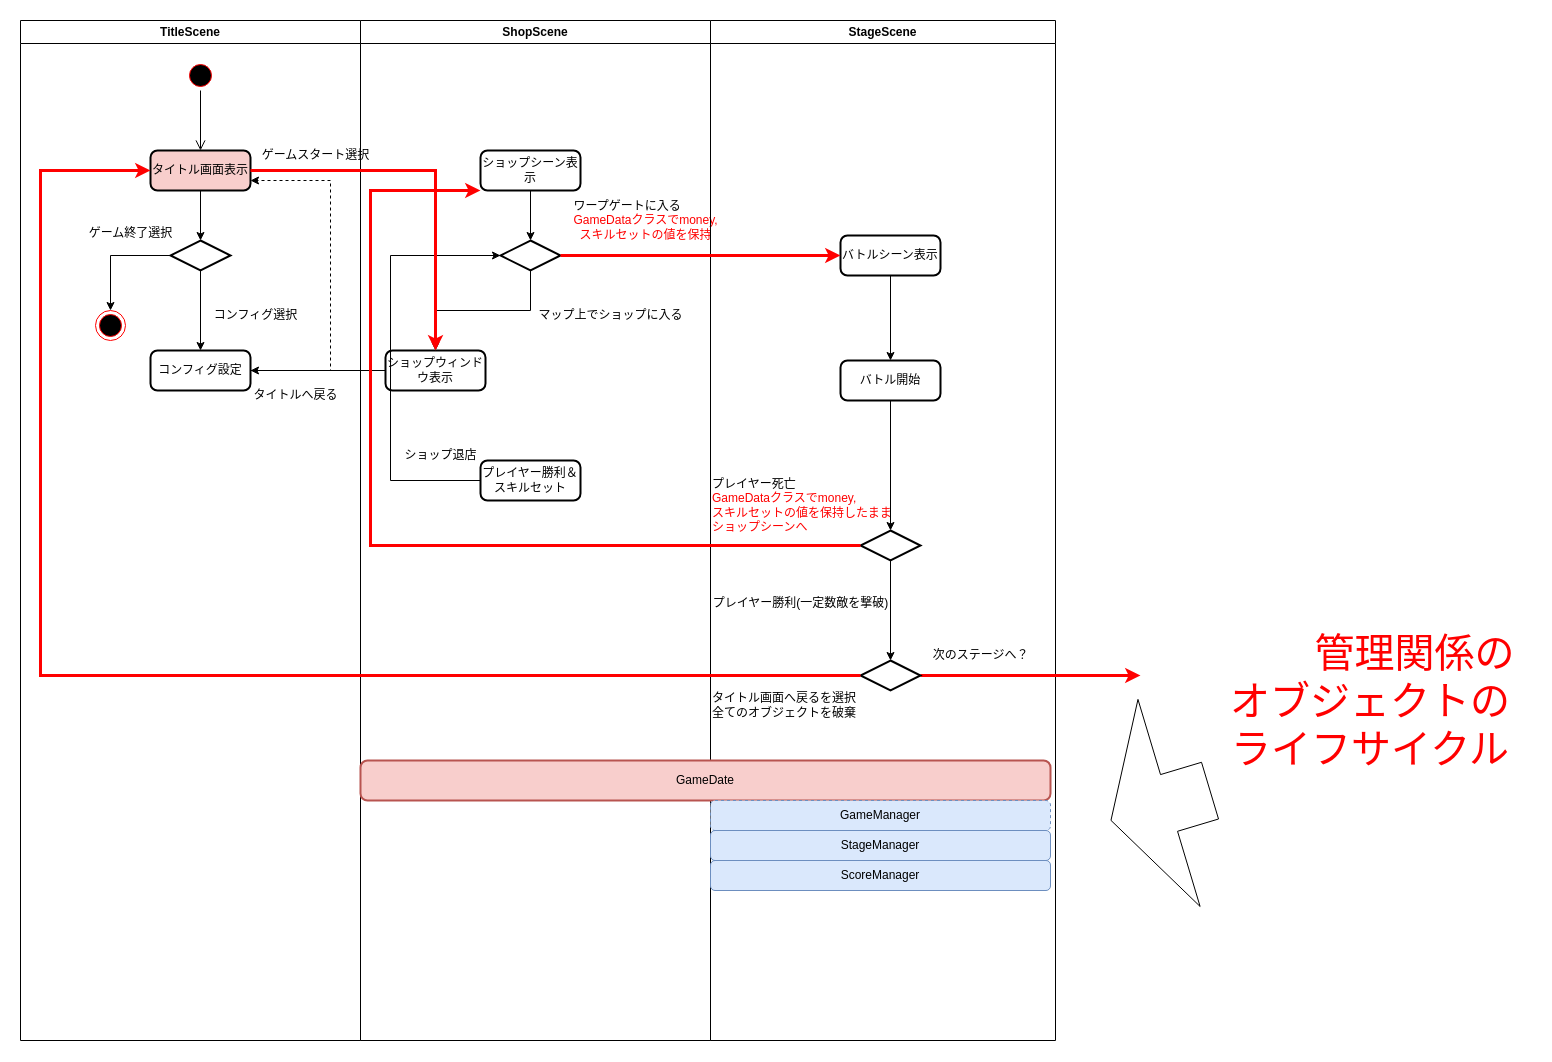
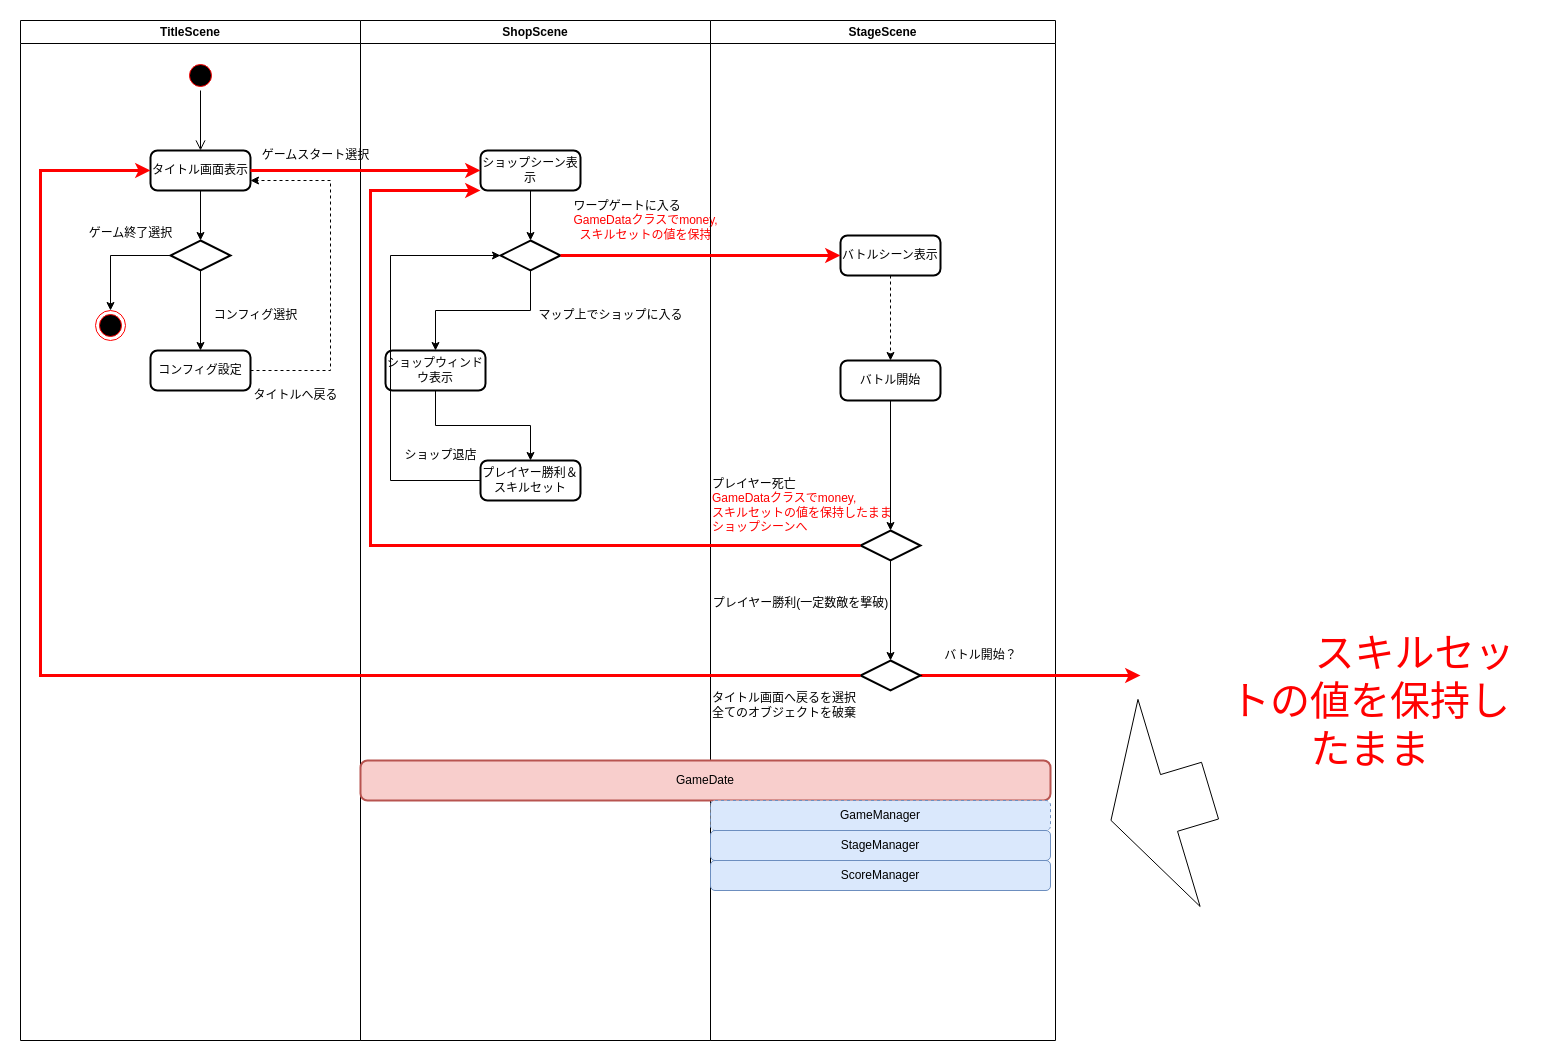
- <mxCell id="6" value="タイトル画面表示" style="rounded=1;whiteSpace=wrap;html=1;absoluteArcSize=1;arcSize=14;strokeWidth=2;fillColor=#f8cecc;" vertex="1" parent="2"><mxGeometry x="130" y="130" width="100" height="40" as="geometry" /></mxCell>
+ <mxCell id="6" value="タイトル画面表示" style="rounded=1;whiteSpace=wrap;html=1;absoluteArcSize=1;arcSize=14;strokeWidth=2;" vertex="1" parent="2"><mxGeometry x="130" y="130" width="100" height="40" as="geometry" /></mxCell>
- <mxCell id="46" style="edgeStyle=orthogonalEdgeStyle;rounded=0;orthogonalLoop=1;jettySize=auto;html=1;strokeColor=#FF0000;strokeWidth=3;" edge="1" parent="1" source="6" target="21"><mxGeometry relative="1" as="geometry" /></mxCell>
+ <mxCell id="46" style="edgeStyle=orthogonalEdgeStyle;rounded=0;orthogonalLoop=1;jettySize=auto;html=1;entryX=0;entryY=0.5;entryDx=0;entryDy=0;strokeColor=#FF0000;strokeWidth=3;" edge="1" parent="1" source="6" target="19"><mxGeometry relative="1" as="geometry" /></mxCell>
- <mxCell id="30" style="edgeStyle=orthogonalEdgeStyle;rounded=0;orthogonalLoop=1;jettySize=auto;html=1;" edge="1" parent="29" source="31" target="33"><mxGeometry relative="1" as="geometry" /></mxCell>
+ <mxCell id="30" style="edgeStyle=orthogonalEdgeStyle;rounded=0;orthogonalLoop=1;jettySize=auto;html=1;dashed=1;" edge="1" parent="29" source="31" target="33"><mxGeometry relative="1" as="geometry" /></mxCell>
- <mxCell id="20" style="edgeStyle=orthogonalEdgeStyle;rounded=0;orthogonalLoop=1;jettySize=auto;html=1;" edge="1" parent="17" source="21" target="11"><mxGeometry relative="1" as="geometry" /></mxCell>
+ <mxCell id="20" style="edgeStyle=orthogonalEdgeStyle;rounded=0;orthogonalLoop=1;jettySize=auto;html=1;" edge="1" parent="17" source="21" target="27"><mxGeometry relative="1" as="geometry" /></mxCell>
- <mxCell id="41" value="次のステージへ？" style="text;html=1;align=center;verticalAlign=middle;resizable=0;points=[];autosize=1;strokeColor=none;fillColor=none;" vertex="1" parent="29"><mxGeometry x="210" y="620" width="120" height="30" as="geometry" /></mxCell>
+ <mxCell id="41" value="バトル開始？" style="text;html=1;align=center;verticalAlign=middle;resizable=0;points=[];autosize=1;strokeColor=none;fillColor=none;" vertex="1" parent="29"><mxGeometry x="210" y="620" width="120" height="30" as="geometry" /></mxCell>
- <mxCell id="49" value="&lt;font style=&quot;font-size: 40px; color: rgb(255, 0, 0);&quot;&gt;&lt;span style=&quot;white-space: pre;&quot;&gt;&#09;&lt;/span&gt;管理関係のオブジェクトのライフサイクル&lt;/font&gt;" style="text;html=1;align=center;verticalAlign=middle;whiteSpace=wrap;rounded=0;" vertex="1" parent="1"><mxGeometry x="1210" y="590" width="320" height="220" as="geometry" /></mxCell>
+ <mxCell id="49" value="&lt;font style=&quot;font-size: 40px; color: rgb(255, 0, 0);&quot;&gt;&lt;span style=&quot;white-space: pre;&quot;&gt;&#09;&lt;/span&gt;スキルセットの値を保持したまま&lt;/font&gt;" style="text;html=1;align=center;verticalAlign=middle;whiteSpace=wrap;rounded=0;" vertex="1" parent="1"><mxGeometry x="1210" y="590" width="320" height="220" as="geometry" /></mxCell>
